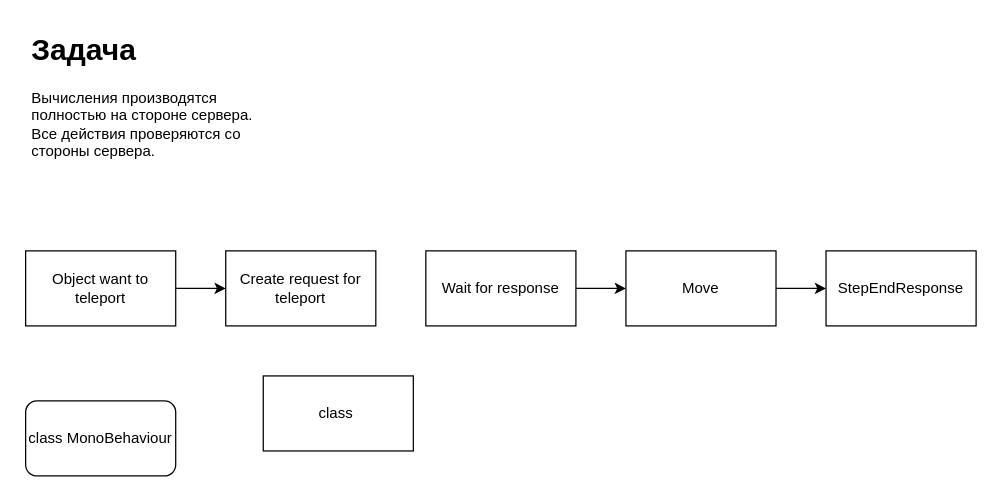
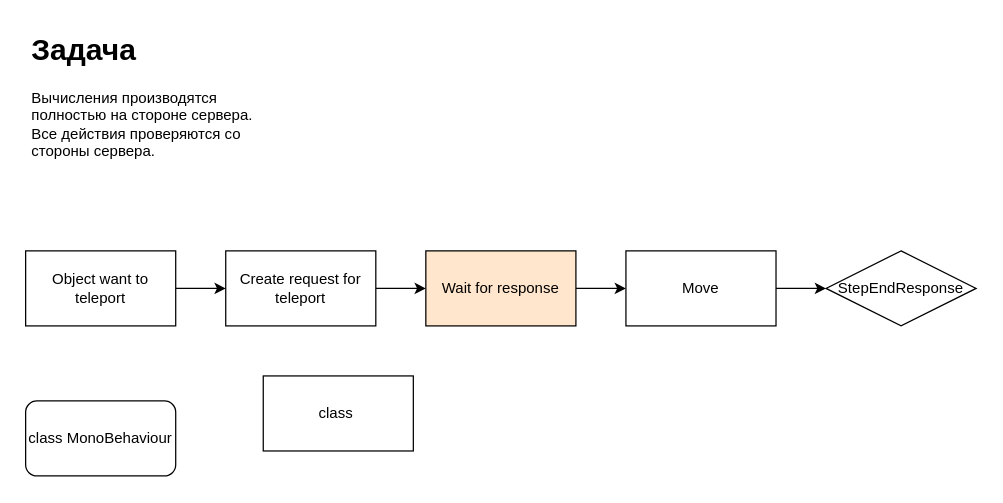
+ <mxCell id="4" style="edgeStyle=orthogonalEdgeStyle;rounded=0;orthogonalLoop=1;jettySize=auto;html=1;exitX=1;exitY=0.5;exitDx=0;exitDy=0;entryX=0;entryY=0.5;entryDx=0;entryDy=0;" edge="1" parent="1" source="5" target="7"><mxGeometry relative="1" as="geometry" /></mxCell>
- <mxCell id="7" value="Wait for response" style="rounded=0;whiteSpace=wrap;html=1;" vertex="1" parent="1"><mxGeometry x="340" y="200" width="120" height="60" as="geometry" /></mxCell>
+ <mxCell id="7" value="Wait for response" style="rounded=0;whiteSpace=wrap;html=1;fillColor=#ffe6cc;" vertex="1" parent="1"><mxGeometry x="340" y="200" width="120" height="60" as="geometry" /></mxCell>
- <mxCell id="12" value="StepEndResponse" style="rounded=0;whiteSpace=wrap;html=1;" vertex="1" parent="1"><mxGeometry x="660" y="200" width="120" height="60" as="geometry" /></mxCell>
+ <mxCell id="12" value="StepEndResponse" style="rhombus;whiteSpace=wrap;html=1;" vertex="1" parent="1"><mxGeometry x="660" y="200" width="120" height="60" as="geometry" /></mxCell>
